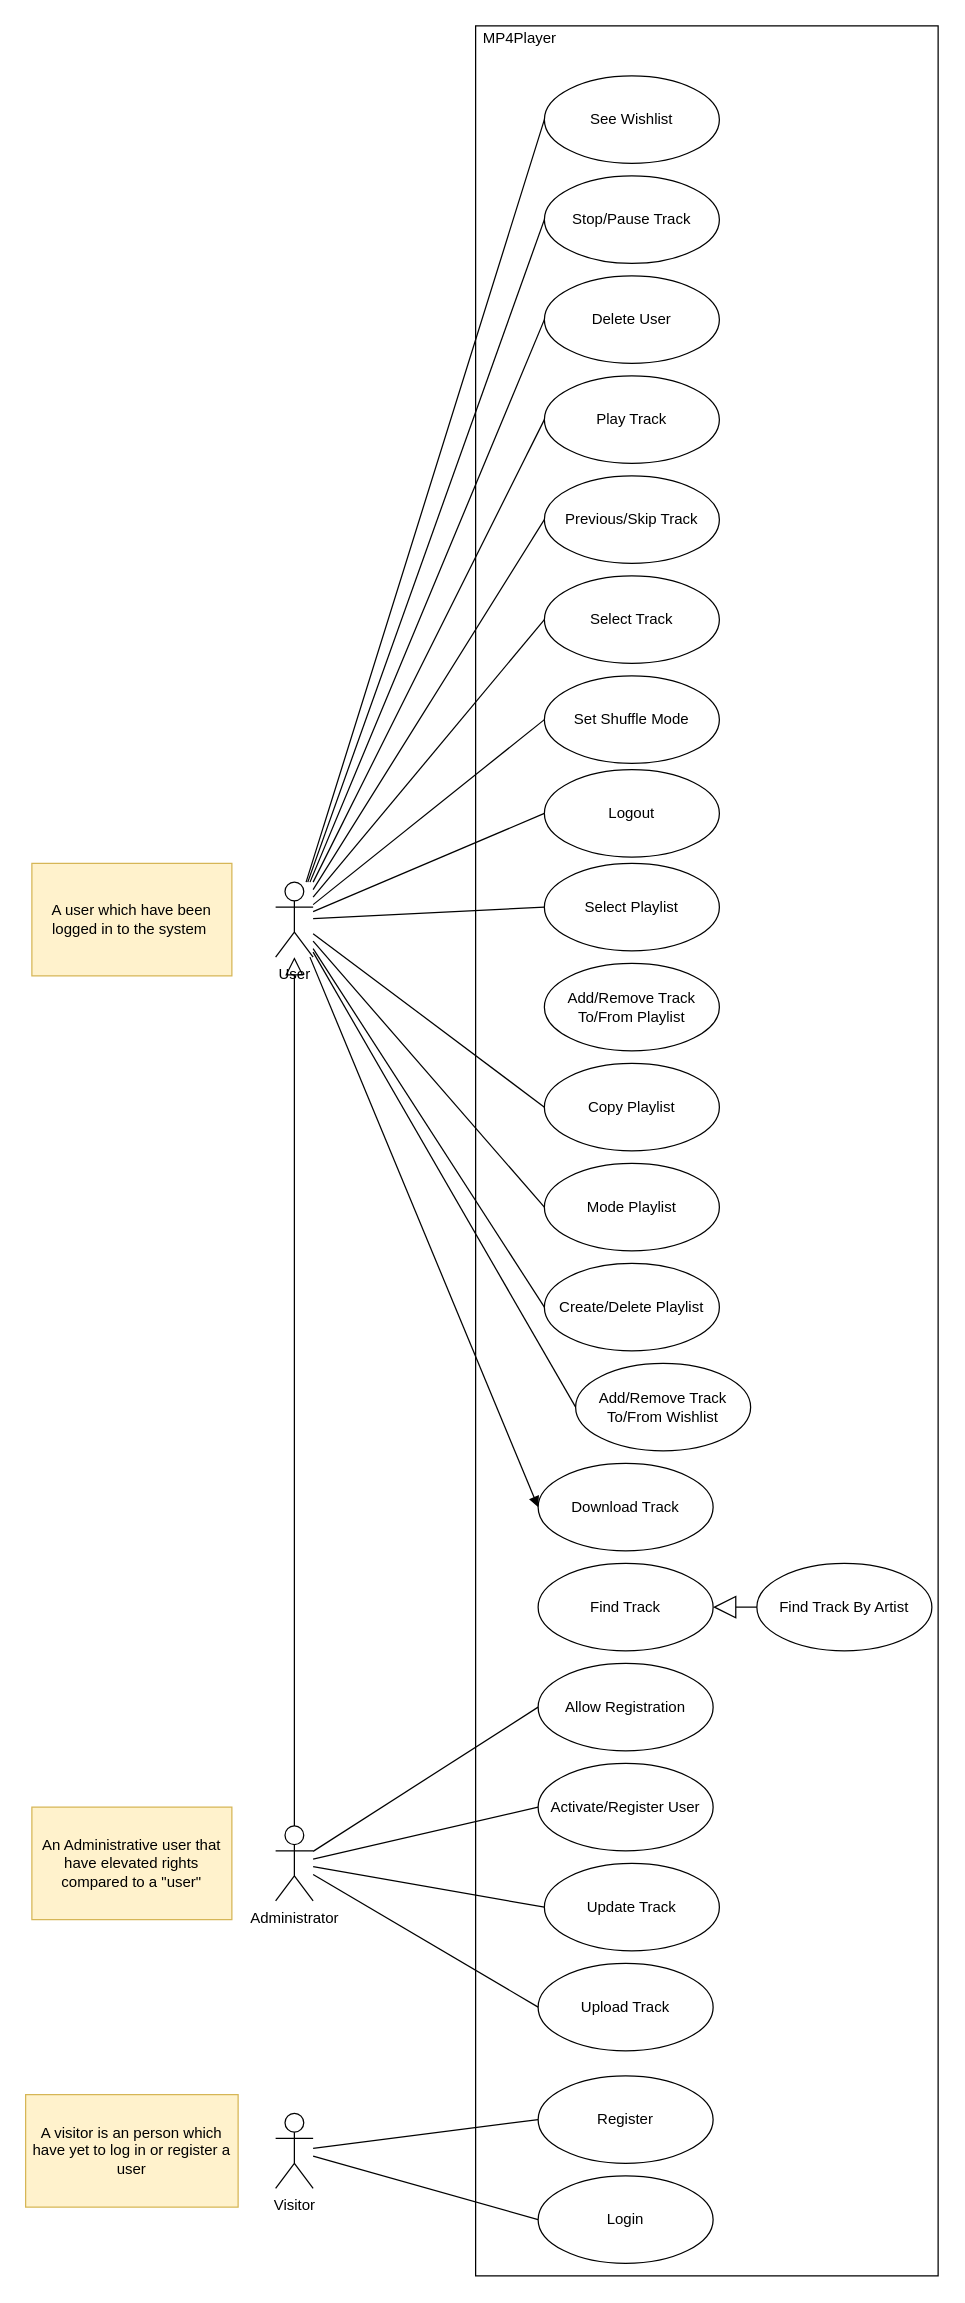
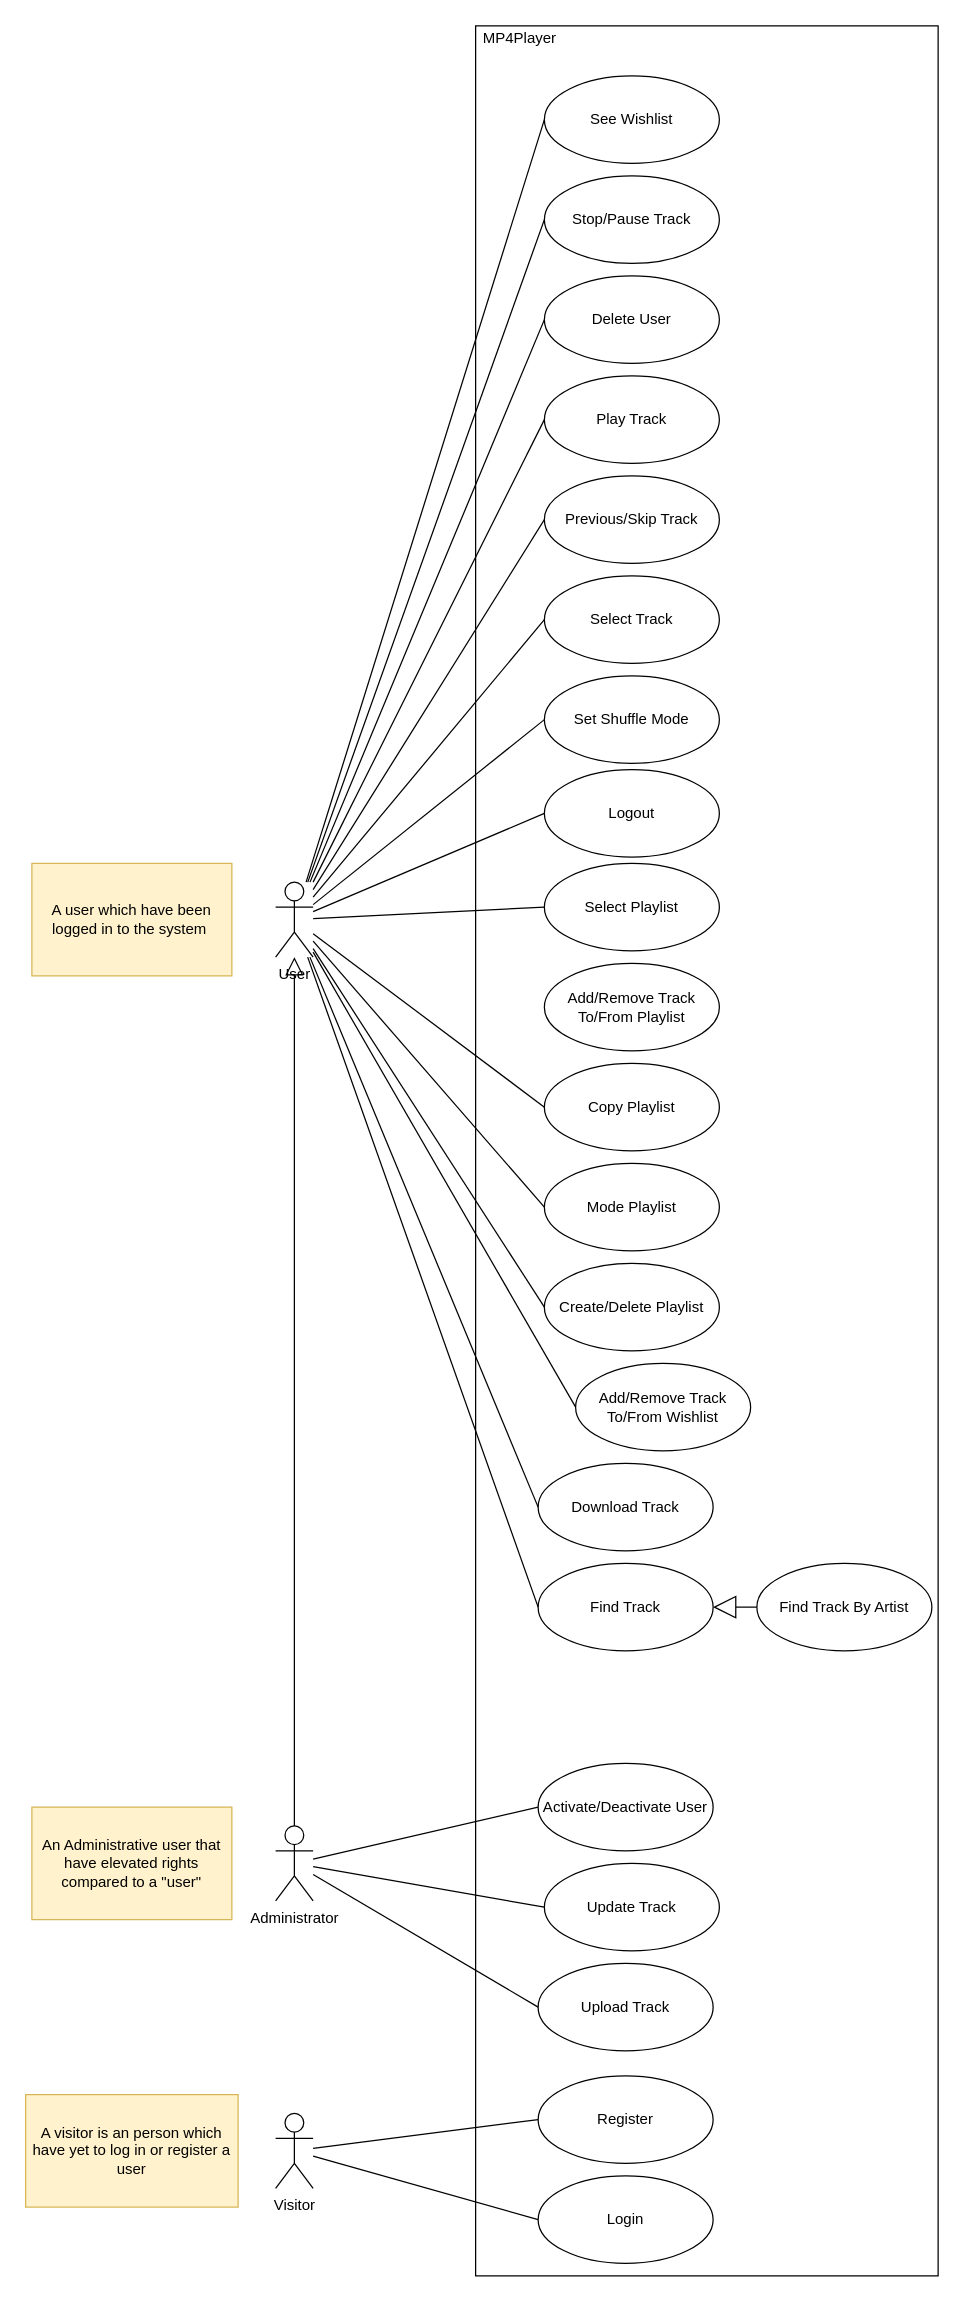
+ <mxCell id="43" value="" style="endArrow=none;html=1;entryX=0;entryY=0.5;entryDx=0;entryDy=0;" parent="1" source="2" target="40" edge="1"><mxGeometry width="50" height="50" relative="1" as="geometry"><mxPoint x="-260" y="755" as="sourcePoint" /><mxPoint x="440" y="1455" as="targetPoint" /><Array as="points" /></mxGeometry></mxCell>
- <mxCell id="39" value="" style="endArrow=block;html=1;entryX=0;entryY=0.5;entryDx=0;entryDy=0;" parent="1" source="2" target="38" edge="1"><mxGeometry width="50" height="50" relative="1" as="geometry"><mxPoint x="-260" y="730" as="sourcePoint" /><mxPoint x="440" y="1375" as="targetPoint" /><Array as="points" /></mxGeometry></mxCell>
+ <mxCell id="39" value="" style="endArrow=none;html=1;entryX=0;entryY=0.5;entryDx=0;entryDy=0;" parent="1" source="2" target="38" edge="1"><mxGeometry width="50" height="50" relative="1" as="geometry"><mxPoint x="-260" y="730" as="sourcePoint" /><mxPoint x="440" y="1375" as="targetPoint" /><Array as="points" /></mxGeometry></mxCell>
- <mxCell id="33" value="Allow Registration" style="ellipse;whiteSpace=wrap;html=1;" parent="1" vertex="1"><mxGeometry x="430" y="1330" width="140" height="70" as="geometry" /></mxCell>
- <mxCell id="34" value="" style="endArrow=none;html=1;entryX=0;entryY=0.5;entryDx=0;entryDy=0;" parent="1" source="22" target="33" edge="1"><mxGeometry width="50" height="50" relative="1" as="geometry"><mxPoint x="185" y="1840" as="sourcePoint" /><mxPoint x="445" y="1695" as="targetPoint" /></mxGeometry></mxCell>
- <mxCell id="29" value="Activate/Register User" style="ellipse;whiteSpace=wrap;html=1;" parent="1" vertex="1"><mxGeometry x="430" y="1410" width="140" height="70" as="geometry" /></mxCell>
+ <mxCell id="29" value="Activate/Deactivate User" style="ellipse;whiteSpace=wrap;html=1;" parent="1" vertex="1"><mxGeometry x="430" y="1410" width="140" height="70" as="geometry" /></mxCell>
